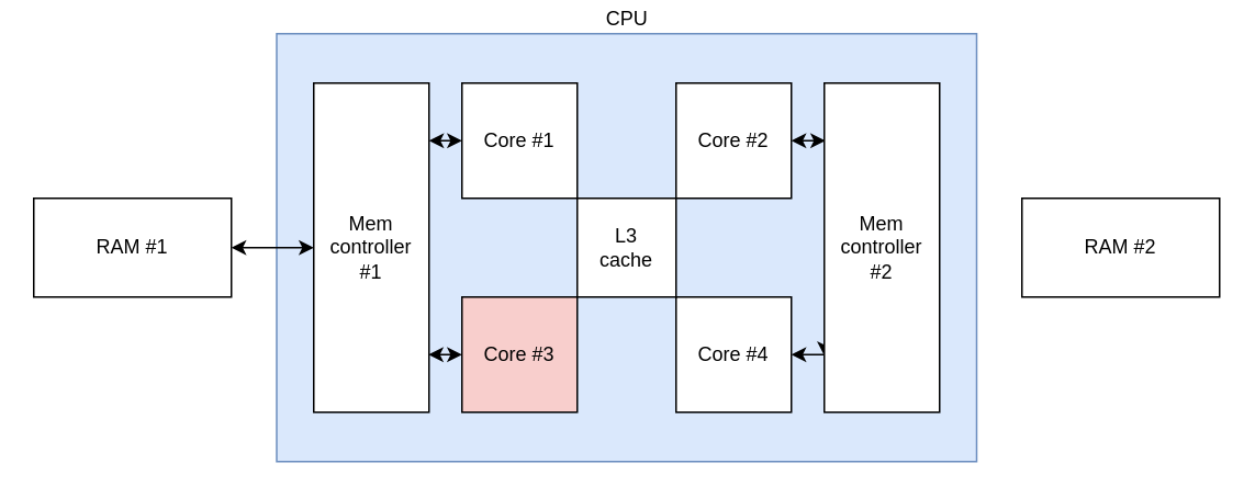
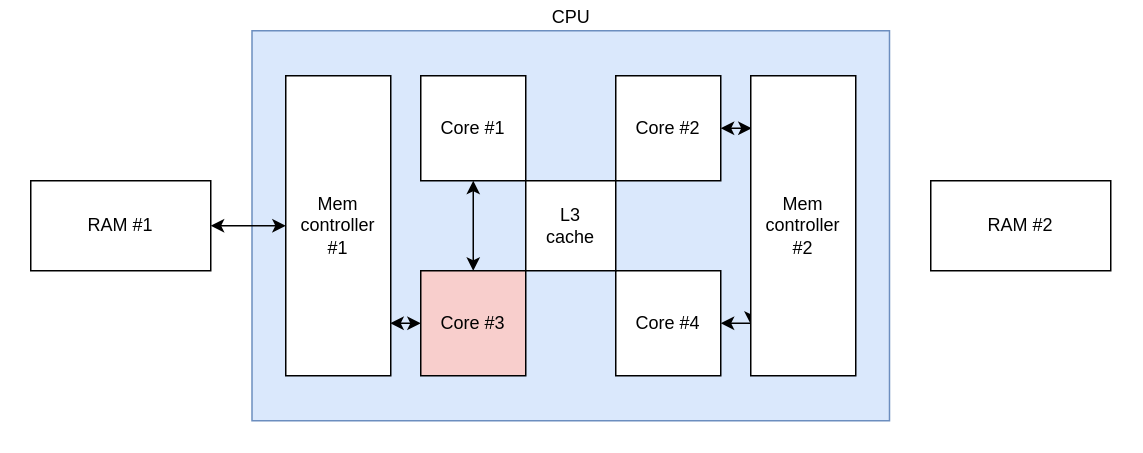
- <mxCell id="3" style="edgeStyle=orthogonalEdgeStyle;rounded=0;orthogonalLoop=1;jettySize=auto;html=1;entryX=0.99;entryY=0.173;entryDx=0;entryDy=0;entryPerimeter=0;startArrow=classic;startFill=1;" edge="1" parent="1" source="4" target="12"><mxGeometry relative="1" as="geometry" /></mxCell>
+ <mxCell id="3" style="edgeStyle=orthogonalEdgeStyle;rounded=0;orthogonalLoop=1;jettySize=auto;html=1;startArrow=classic;startFill=1;" edge="1" parent="1" source="4" target="8"><mxGeometry relative="1" as="geometry" /></mxCell>
